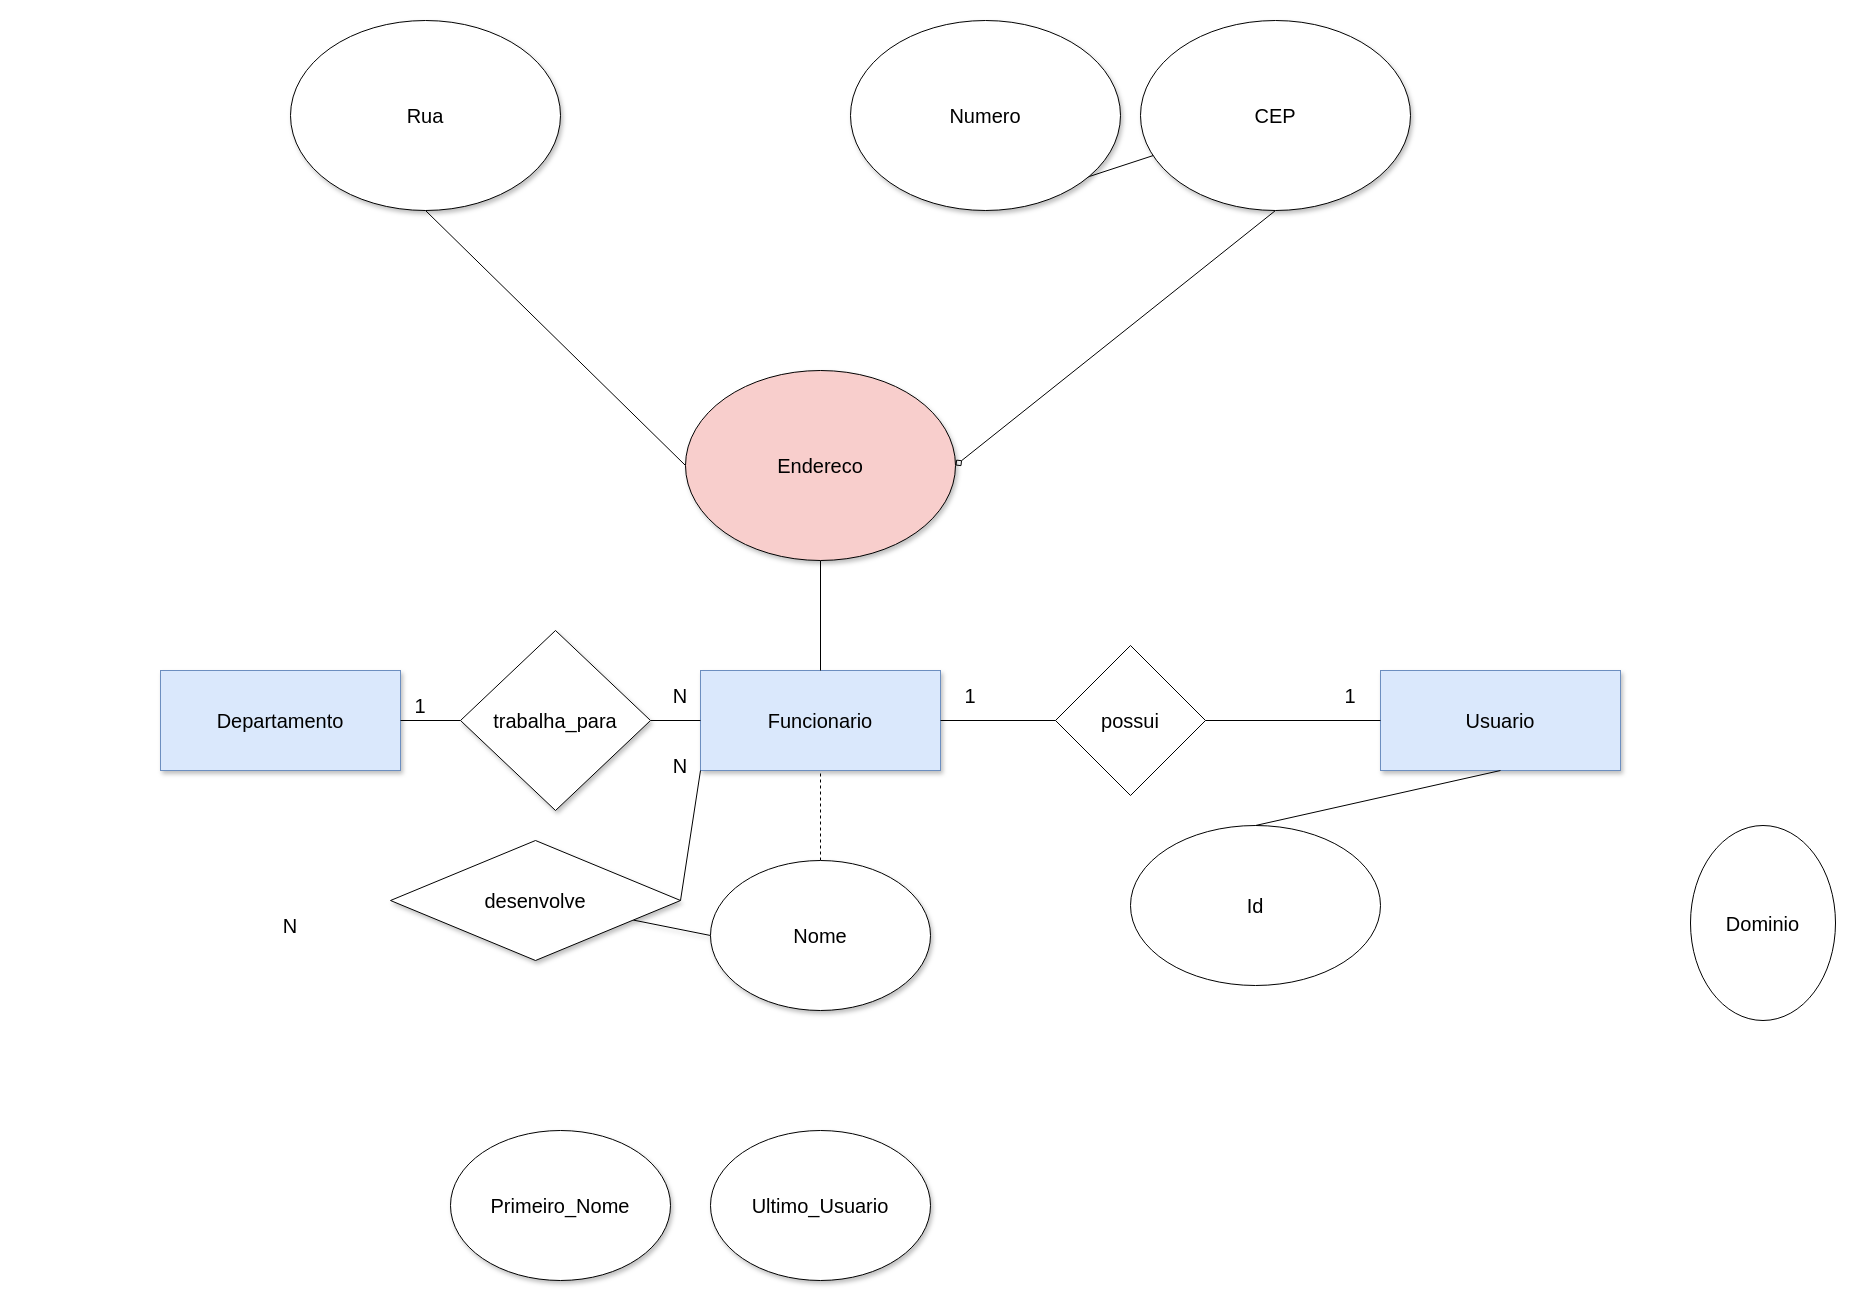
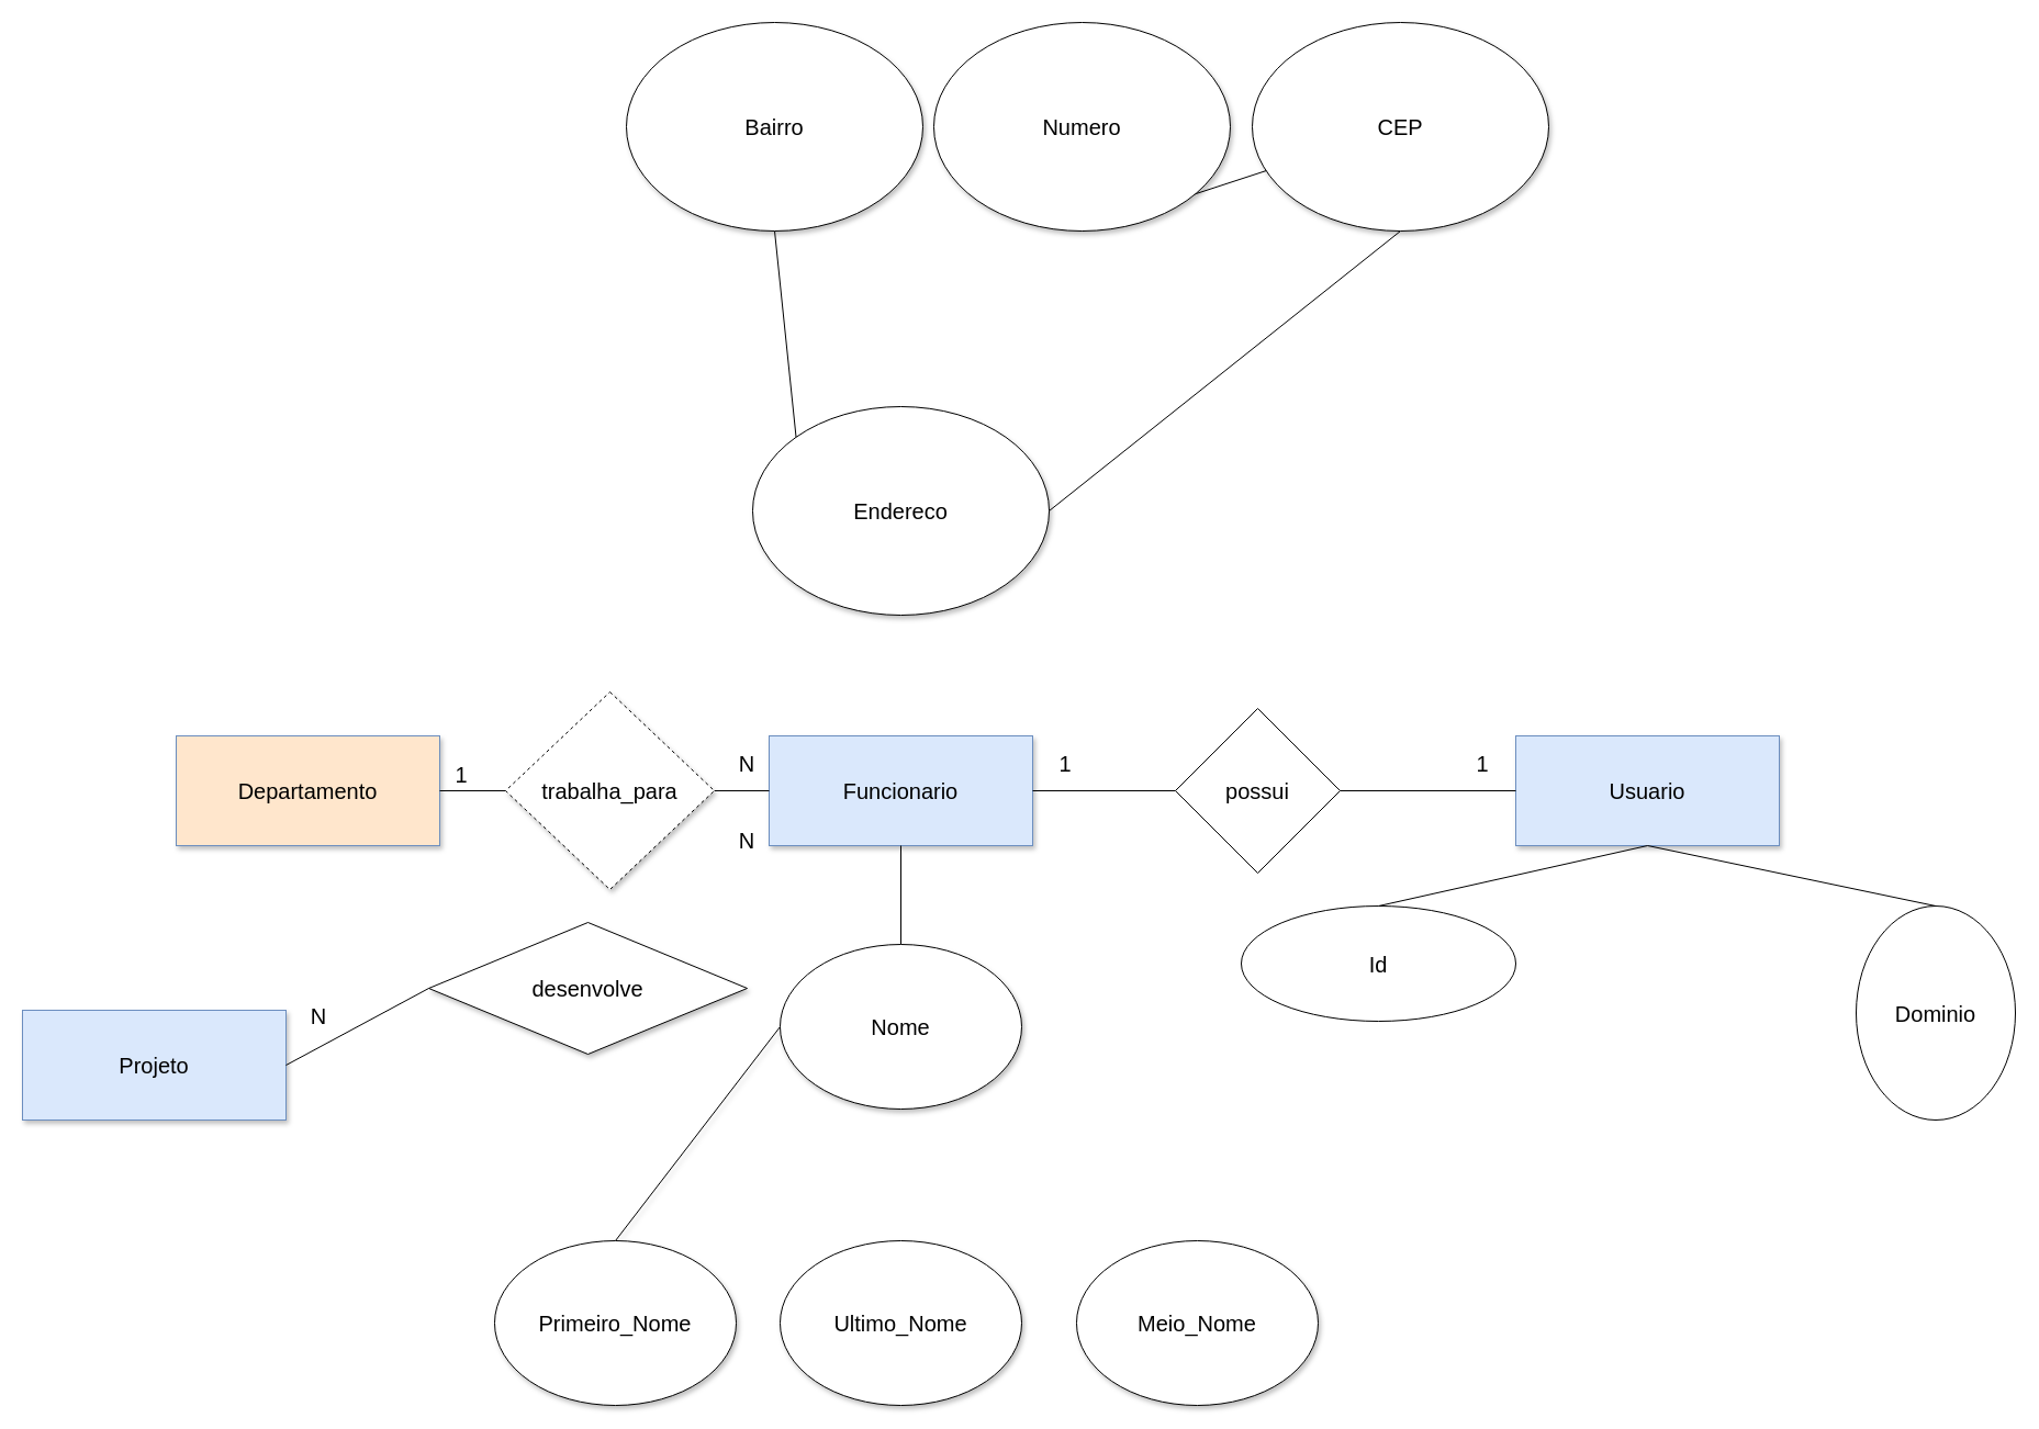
- <mxCell id="10" value="&lt;font style=&quot;font-size: 20px;&quot;&gt;Rua&lt;/font&gt;" style="ellipse;whiteSpace=wrap;html=1;shadow=1;" vertex="1" parent="1"><mxGeometry x="290" y="20" width="270" height="190" as="geometry" /></mxCell>
+ <mxCell id="16" value="&lt;font style=&quot;font-size: 20px;&quot;&gt;Bairro&lt;/font&gt;" style="ellipse;whiteSpace=wrap;html=1;shadow=1;" vertex="1" parent="1"><mxGeometry x="570" y="20" width="270" height="190" as="geometry" /></mxCell>
+ <mxCell id="15" style="edgeStyle=none;html=1;exitX=0.5;exitY=1;exitDx=0;exitDy=0;entryX=0;entryY=0;entryDx=0;entryDy=0;endArrow=none;endFill=0;" edge="1" parent="1" source="16" target="12"><mxGeometry relative="1" as="geometry" /></mxCell>
- <mxCell id="9" style="edgeStyle=none;html=1;exitX=0.5;exitY=1;exitDx=0;exitDy=0;entryX=0;entryY=0.5;entryDx=0;entryDy=0;endArrow=none;endFill=0;" edge="1" parent="1" source="10" target="12"><mxGeometry relative="1" as="geometry" /></mxCell>
- <mxCell id="17" style="edgeStyle=none;html=1;exitX=0.5;exitY=1;exitDx=0;exitDy=0;entryX=1;entryY=0.5;entryDx=0;entryDy=0;endArrow=diamond;endFill=0;" edge="1" parent="1" source="18" target="12"><mxGeometry relative="1" as="geometry" /></mxCell>
+ <mxCell id="17" style="edgeStyle=none;html=1;exitX=0.5;exitY=1;exitDx=0;exitDy=0;entryX=1;entryY=0.5;entryDx=0;entryDy=0;endArrow=none;endFill=0;" edge="1" parent="1" source="18" target="12"><mxGeometry relative="1" as="geometry" /></mxCell>
- <mxCell id="12" value="&lt;font style=&quot;font-size: 20px;&quot;&gt;Endereco&lt;/font&gt;" style="ellipse;whiteSpace=wrap;html=1;shadow=1;fillColor=#f8cecc;" vertex="1" parent="1"><mxGeometry x="685" y="370" width="270" height="190" as="geometry" /></mxCell>
+ <mxCell id="12" value="&lt;font style=&quot;font-size: 20px;&quot;&gt;Endereco&lt;/font&gt;" style="ellipse;whiteSpace=wrap;html=1;shadow=1;" vertex="1" parent="1"><mxGeometry x="685" y="370" width="270" height="190" as="geometry" /></mxCell>
- <mxCell id="11" style="edgeStyle=none;html=1;exitX=0.5;exitY=1;exitDx=0;exitDy=0;entryX=0.5;entryY=0;entryDx=0;entryDy=0;endArrow=none;endFill=0;" edge="1" parent="1" source="12" target="2"><mxGeometry relative="1" as="geometry" /></mxCell>
- <mxCell id="20" value="&lt;font style=&quot;font-size: 20px;&quot;&gt;Departamento&lt;/font&gt;" style="rounded=0;whiteSpace=wrap;html=1;fillColor=#dae8fc;strokeColor=#6c8ebf;shadow=1;" vertex="1" parent="1"><mxGeometry x="160" y="670" width="240" height="100" as="geometry" /></mxCell>
+ <mxCell id="20" value="&lt;font style=&quot;font-size: 20px;&quot;&gt;Departamento&lt;/font&gt;" style="rounded=0;whiteSpace=wrap;html=1;fillColor=#ffe6cc;strokeColor=#6c8ebf;shadow=1;" vertex="1" parent="1"><mxGeometry x="160" y="670" width="240" height="100" as="geometry" /></mxCell>
- <mxCell id="22" value="&lt;font style=&quot;font-size: 20px;&quot;&gt;trabalha_para&lt;/font&gt;" style="rhombus;whiteSpace=wrap;html=1;shadow=1;" vertex="1" parent="1"><mxGeometry x="460" y="630" width="190" height="180" as="geometry" /></mxCell>
+ <mxCell id="22" value="&lt;font style=&quot;font-size: 20px;&quot;&gt;trabalha_para&lt;/font&gt;" style="rhombus;whiteSpace=wrap;html=1;shadow=1;dashed=1;" vertex="1" parent="1"><mxGeometry x="460" y="630" width="190" height="180" as="geometry" /></mxCell>
- <mxCell id="26" value="&lt;font style=&quot;font-size: 20px;&quot;&gt;possui&lt;/font&gt;" style="rhombus;whiteSpace=wrap;html=1;" vertex="1" parent="1"><mxGeometry x="1055" y="645" width="150" height="150" as="geometry" /></mxCell>
+ <mxCell id="26" value="&lt;font style=&quot;font-size: 20px;&quot;&gt;possui&lt;/font&gt;" style="rhombus;whiteSpace=wrap;html=1;" vertex="1" parent="1"><mxGeometry x="1070" y="645" width="150" height="150" as="geometry" /></mxCell>
+ <mxCell id="30" value="" style="endArrow=none;html=1;entryX=0.5;entryY=1;entryDx=0;entryDy=0;exitX=0.5;exitY=0;exitDx=0;exitDy=0;" edge="1" parent="1" source="27" target="25"><mxGeometry width="50" height="50" relative="1" as="geometry"><mxPoint x="1840" y="945" as="sourcePoint" /><mxPoint x="1890" y="895" as="targetPoint" /></mxGeometry></mxCell>
- <mxCell id="4" style="edgeStyle=none;html=1;exitX=0.5;exitY=0;exitDx=0;exitDy=0;entryX=0.5;entryY=1;entryDx=0;entryDy=0;endArrow=none;endFill=0;dashed=1;" edge="1" parent="1" source="5" target="2"><mxGeometry relative="1" as="geometry" /></mxCell>
+ <mxCell id="4" style="edgeStyle=none;html=1;exitX=0.5;exitY=0;exitDx=0;exitDy=0;entryX=0.5;entryY=1;entryDx=0;entryDy=0;endArrow=none;endFill=0;" edge="1" parent="1" source="5" target="2"><mxGeometry relative="1" as="geometry" /></mxCell>
- <mxCell id="38" value="" style="endArrow=none;html=1;entryX=0;entryY=1;entryDx=0;entryDy=0;exitX=1;exitY=0.5;exitDx=0;exitDy=0;" edge="1" parent="1" source="36" target="2"><mxGeometry width="50" height="50" relative="1" as="geometry"><mxPoint x="555" y="865" as="sourcePoint" /><mxPoint x="685" y="825" as="targetPoint" /></mxGeometry></mxCell>
- <mxCell id="28" value="&lt;font style=&quot;font-size: 20px;&quot;&gt;Id&lt;/font&gt;" style="ellipse;whiteSpace=wrap;html=1;" vertex="1" parent="1"><mxGeometry x="1130" y="825" width="250" height="160" as="geometry" /></mxCell>
+ <mxCell id="28" value="&lt;font style=&quot;font-size: 20px;&quot;&gt;Id&lt;/font&gt;" style="ellipse;whiteSpace=wrap;html=1;" vertex="1" parent="1"><mxGeometry x="1130" y="825" width="250" height="105" as="geometry" /></mxCell>
- <mxCell id="3" style="edgeStyle=none;html=1;exitX=0;exitY=0.5;exitDx=0;exitDy=0;endArrow=none;endFill=0;shadow=1;" edge="1" parent="1" source="5" target="36"><mxGeometry relative="1" as="geometry"><mxPoint x="550" y="1130" as="targetPoint" /></mxGeometry></mxCell>
+ <mxCell id="3" style="edgeStyle=none;html=1;exitX=0;exitY=0.5;exitDx=0;exitDy=0;entryX=0.5;entryY=0;entryDx=0;entryDy=0;endArrow=none;endFill=0;shadow=1;" edge="1" parent="1" source="5" target="6"><mxGeometry relative="1" as="geometry"><mxPoint x="550" y="1130" as="targetPoint" /></mxGeometry></mxCell>
+ <mxCell id="37" value="" style="endArrow=none;html=1;entryX=0;entryY=0.5;entryDx=0;entryDy=0;exitX=1;exitY=0.5;exitDx=0;exitDy=0;" edge="1" parent="1" source="35" target="36"><mxGeometry width="50" height="50" relative="1" as="geometry"><mxPoint x="310" y="1000" as="sourcePoint" /><mxPoint x="360" y="950" as="targetPoint" /></mxGeometry></mxCell>
+ <mxCell id="35" value="&lt;font style=&quot;font-size: 20px;&quot;&gt;Projeto&lt;/font&gt;" style="rounded=0;whiteSpace=wrap;html=1;fillColor=#dae8fc;strokeColor=#6c8ebf;shadow=1;" vertex="1" parent="1"><mxGeometry x="20" y="920" width="240" height="100" as="geometry" /></mxCell>
- <mxCell id="8" value="&lt;span style=&quot;font-size: 20px;&quot;&gt;Ultimo_Usuario&lt;/span&gt;" style="ellipse;whiteSpace=wrap;html=1;shadow=1;" vertex="1" parent="1"><mxGeometry x="710" y="1130" width="220" height="150" as="geometry" /></mxCell>
+ <mxCell id="8" value="&lt;span style=&quot;font-size: 20px;&quot;&gt;Ultimo_Nome&lt;/span&gt;" style="ellipse;whiteSpace=wrap;html=1;shadow=1;" vertex="1" parent="1"><mxGeometry x="710" y="1130" width="220" height="150" as="geometry" /></mxCell>
+ <mxCell id="7" value="&lt;span style=&quot;font-size: 20px;&quot;&gt;Meio_Nome&lt;/span&gt;" style="ellipse;whiteSpace=wrap;html=1;shadow=1;" vertex="1" parent="1"><mxGeometry x="980" y="1130" width="220" height="150" as="geometry" /></mxCell>
